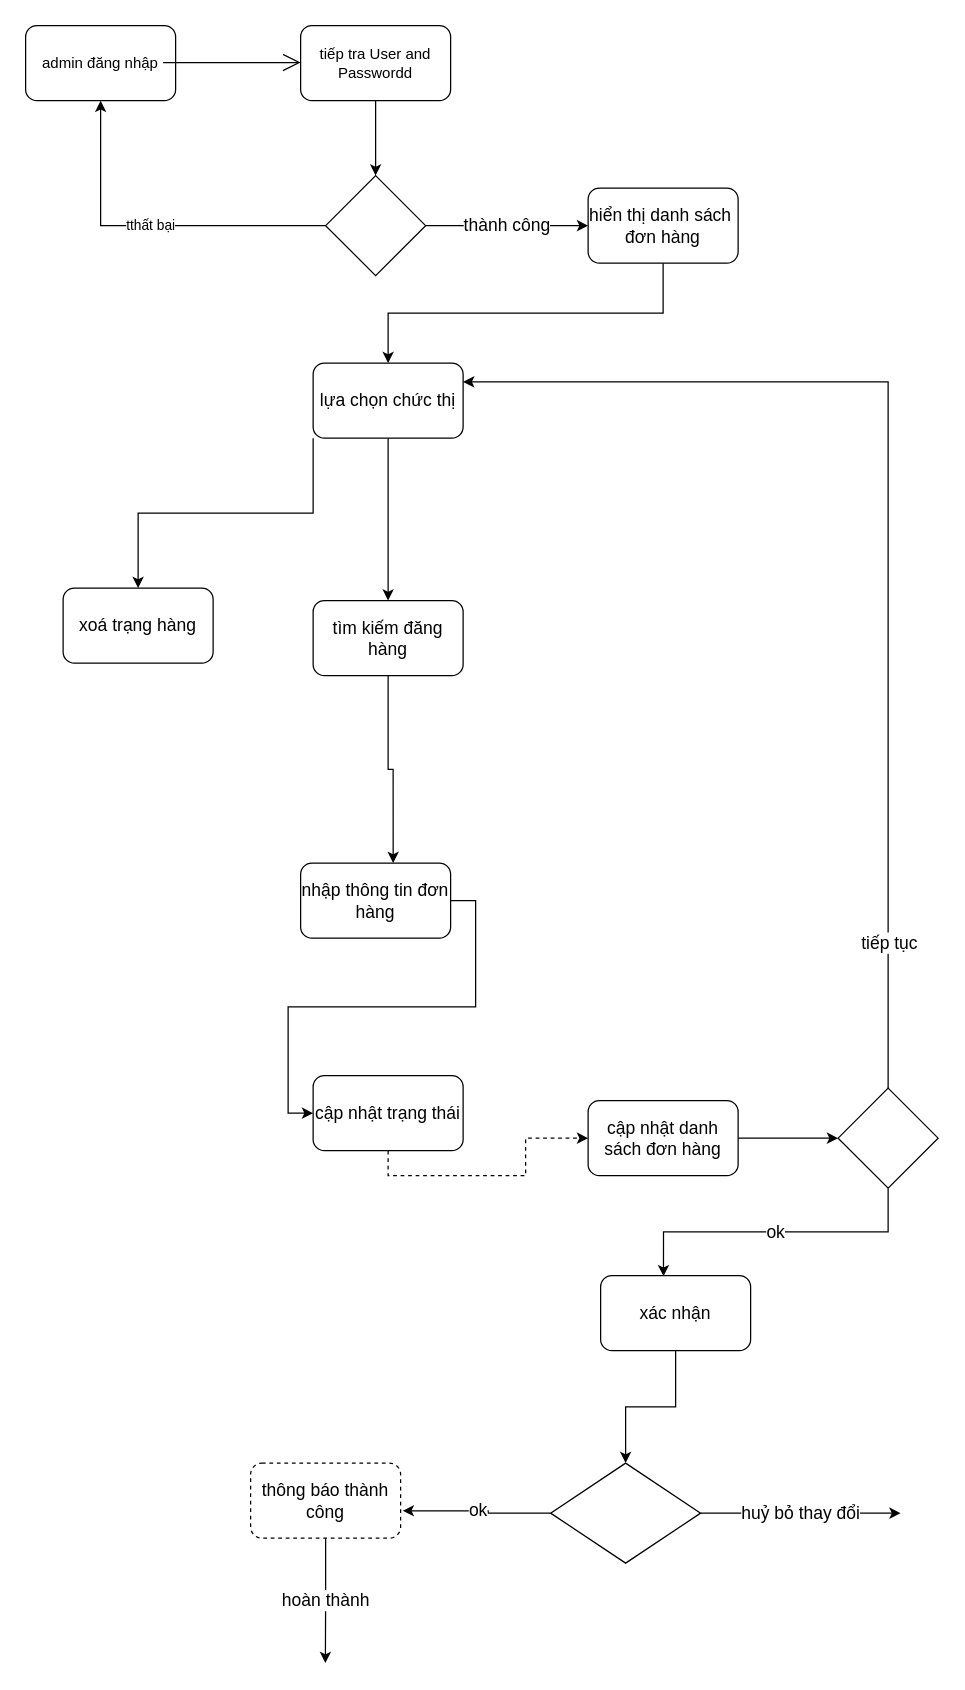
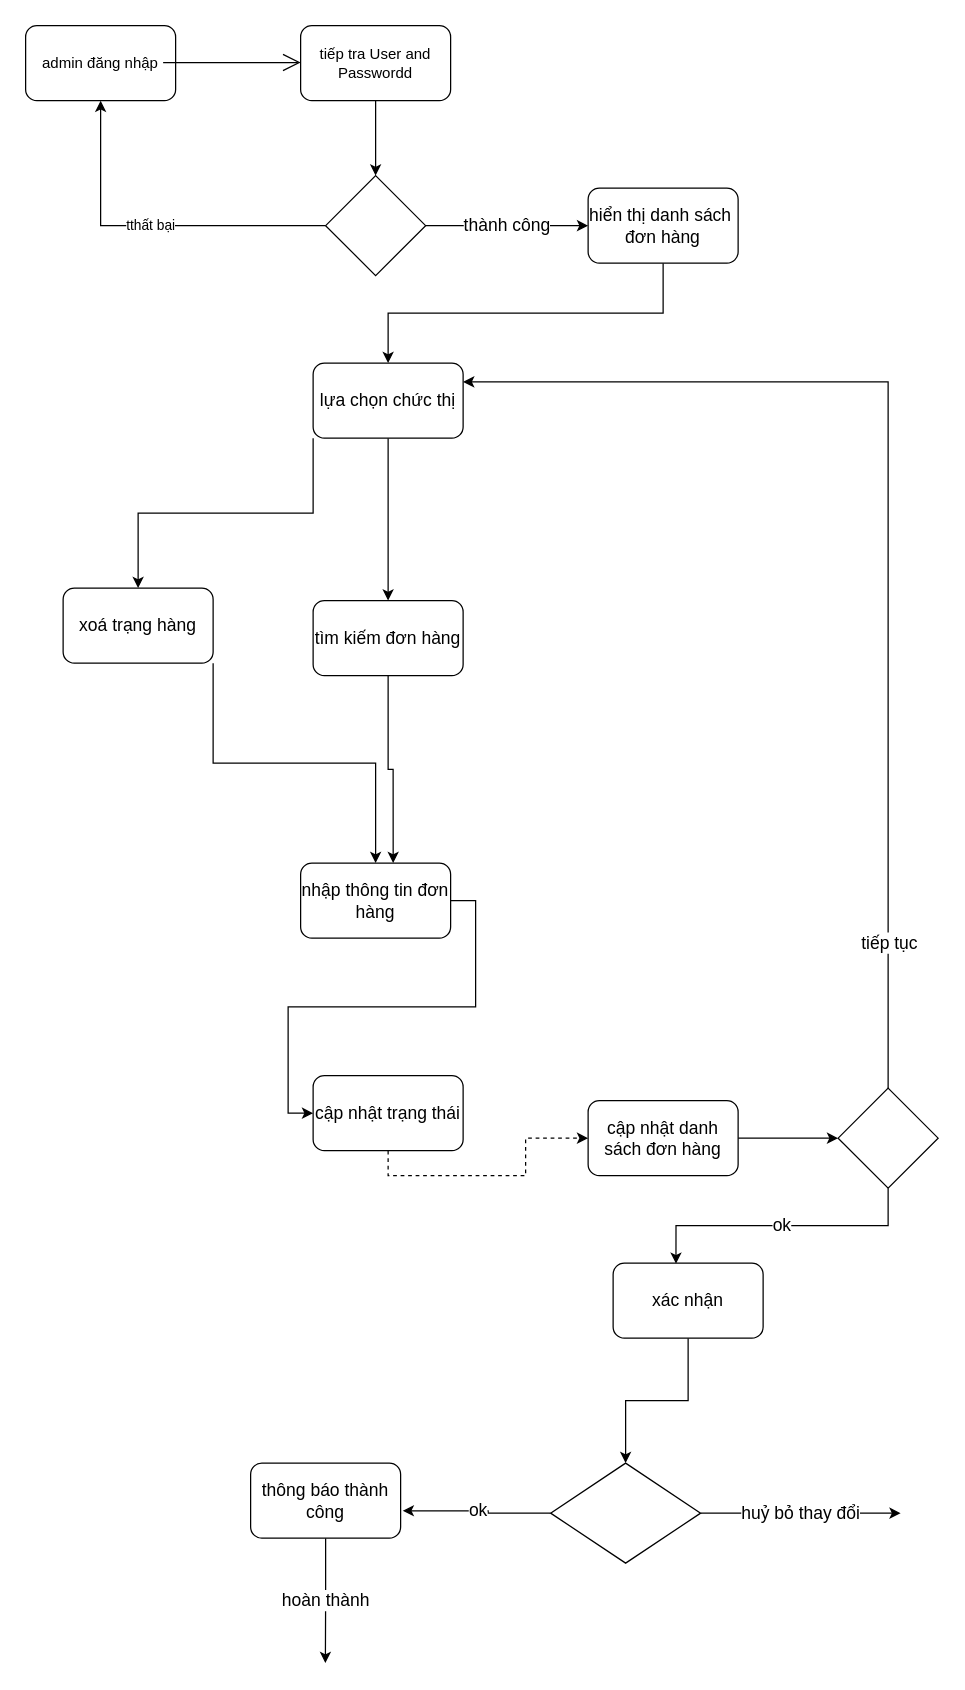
- <mxCell id="15" value="tìm kiếm đăng hàng" style="rounded=1;whiteSpace=wrap;html=1;fontSize=14;" vertex="1" parent="1"><mxGeometry x="250" y="480" width="120" height="60" as="geometry" /></mxCell>
+ <mxCell id="15" value="tìm kiếm đơn hàng" style="rounded=1;whiteSpace=wrap;html=1;fontSize=14;" vertex="1" parent="1"><mxGeometry x="250" y="480" width="120" height="60" as="geometry" /></mxCell>
+ <mxCell id="16" style="edgeStyle=orthogonalEdgeStyle;rounded=0;orthogonalLoop=1;jettySize=auto;html=1;exitX=1;exitY=1;exitDx=0;exitDy=0;fontSize=14;" edge="1" parent="1" source="17" target="19"><mxGeometry relative="1" as="geometry" /></mxCell>
- <mxCell id="31" value="xác nhận" style="rounded=1;whiteSpace=wrap;html=1;fontSize=14;" vertex="1" parent="1"><mxGeometry x="480" y="1020" width="120" height="60" as="geometry" /></mxCell>
+ <mxCell id="31" value="xác nhận" style="rounded=1;whiteSpace=wrap;html=1;fontSize=14;" vertex="1" parent="1"><mxGeometry x="490" y="1010" width="120" height="60" as="geometry" /></mxCell>
- <mxCell id="29" value="thông báo thành công" style="rounded=1;whiteSpace=wrap;html=1;fontSize=14;dashed=1;" vertex="1" parent="1"><mxGeometry x="200" y="1170" width="120" height="60" as="geometry" /></mxCell>
+ <mxCell id="29" value="thông báo thành công" style="rounded=1;whiteSpace=wrap;html=1;fontSize=14;" vertex="1" parent="1"><mxGeometry x="200" y="1170" width="120" height="60" as="geometry" /></mxCell>
